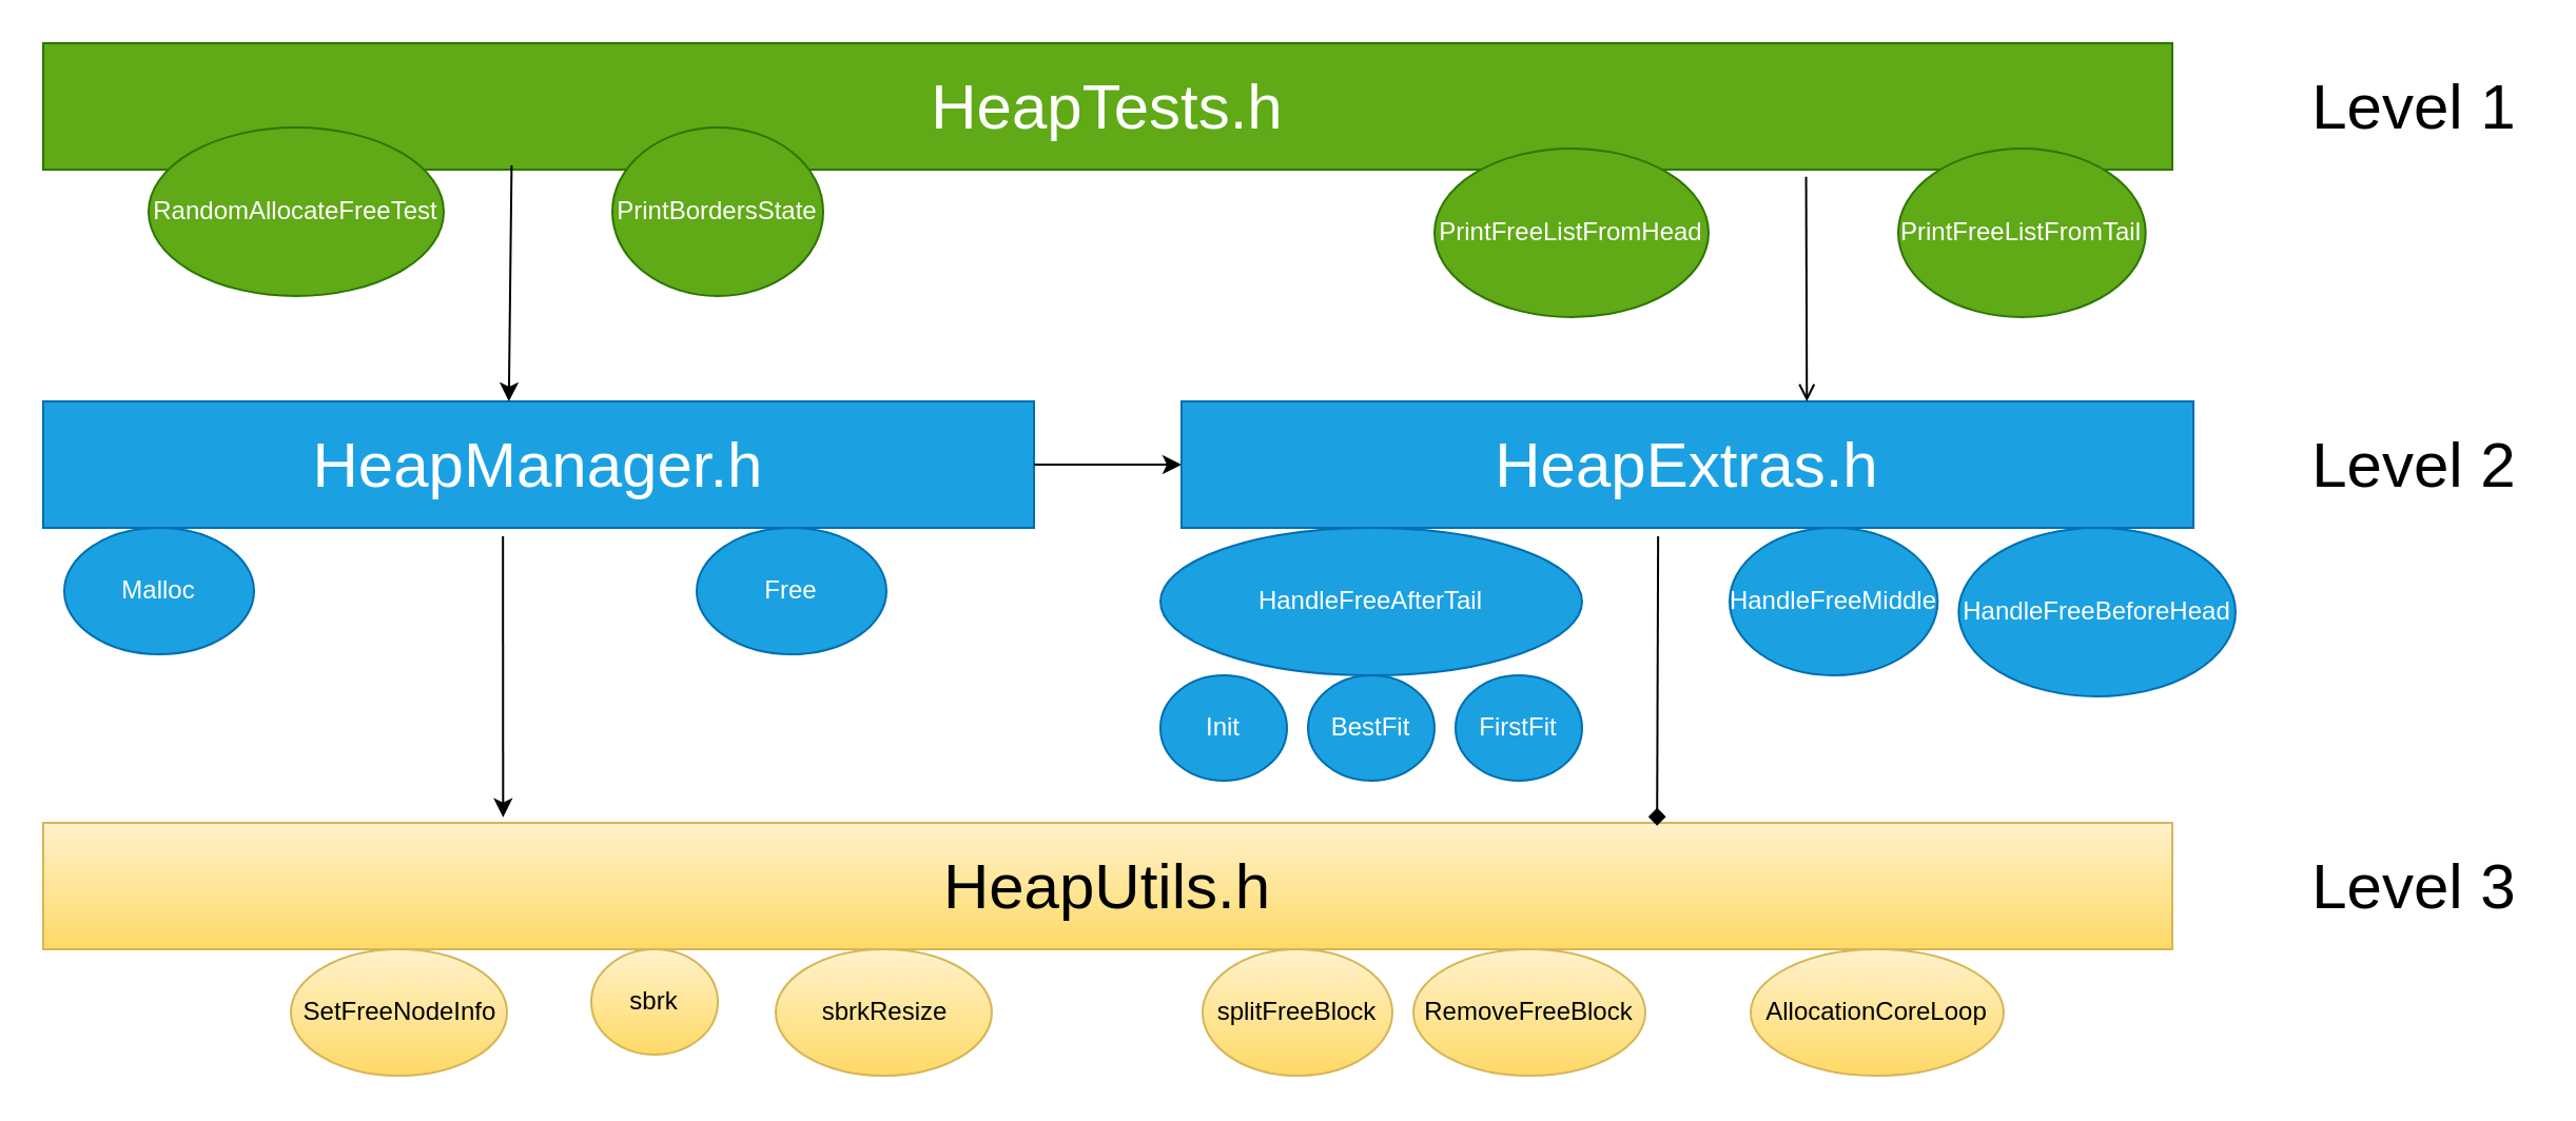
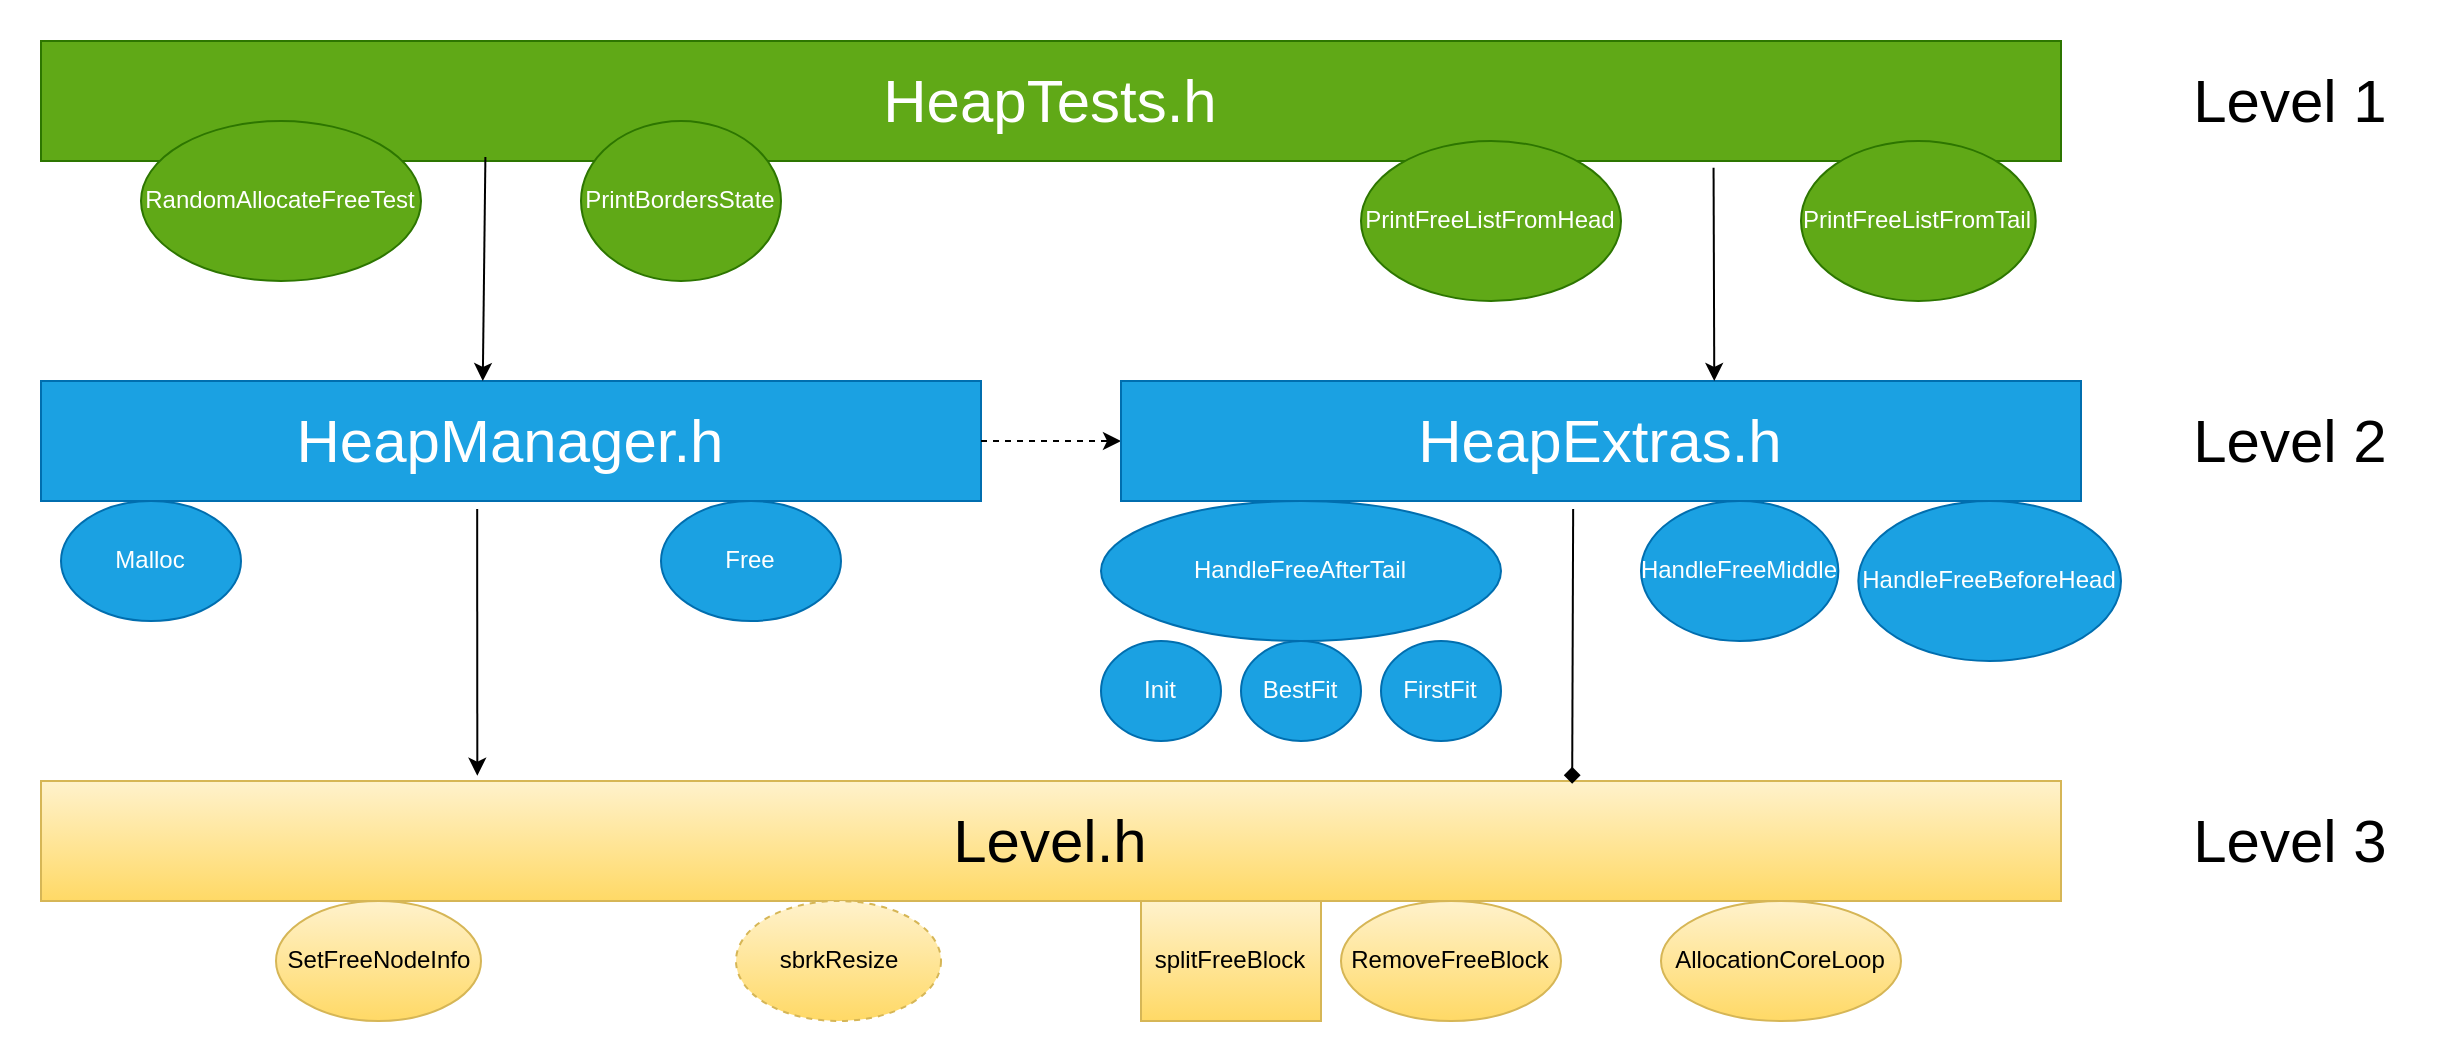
- <mxCell id="29" value="" style="endArrow=open;html=1;rounded=0;exitX=0.828;exitY=1.056;exitDx=0;exitDy=0;exitPerimeter=0;entryX=0.618;entryY=0;entryDx=0;entryDy=0;entryPerimeter=0;" edge="1" parent="1" source="3" target="18"><mxGeometry width="50" height="50" relative="1" as="geometry"><mxPoint x="560" y="200" as="sourcePoint" /><mxPoint x="610" y="150" as="targetPoint" /></mxGeometry></mxCell>
+ <mxCell id="29" value="" style="endArrow=classic;html=1;rounded=0;exitX=0.828;exitY=1.056;exitDx=0;exitDy=0;exitPerimeter=0;entryX=0.618;entryY=0;entryDx=0;entryDy=0;entryPerimeter=0;" edge="1" parent="1" source="3" target="18"><mxGeometry width="50" height="50" relative="1" as="geometry"><mxPoint x="560" y="200" as="sourcePoint" /><mxPoint x="610" y="150" as="targetPoint" /></mxGeometry></mxCell>
- <mxCell id="4" style="edgeStyle=orthogonalEdgeStyle;rounded=0;orthogonalLoop=1;jettySize=auto;html=1;entryX=0;entryY=0.5;entryDx=0;entryDy=0;" edge="1" parent="1" source="2" target="18"><mxGeometry relative="1" as="geometry"><mxPoint x="550" y="220" as="targetPoint" /></mxGeometry></mxCell>
+ <mxCell id="4" style="edgeStyle=orthogonalEdgeStyle;rounded=0;orthogonalLoop=1;jettySize=auto;html=1;entryX=0;entryY=0.5;entryDx=0;entryDy=0;dashed=1;" edge="1" parent="1" source="2" target="18"><mxGeometry relative="1" as="geometry"><mxPoint x="550" y="220" as="targetPoint" /></mxGeometry></mxCell>
- <mxCell id="17" value="&lt;font style=&quot;font-size: 30px;&quot;&gt;HeapUtils.h&lt;/font&gt;" style="rounded=0;whiteSpace=wrap;html=1;fillColor=#fff2cc;strokeColor=#d6b656;gradientColor=#ffd966;" vertex="1" parent="1"><mxGeometry x="20" y="390" width="1010" height="60" as="geometry" /></mxCell>
+ <mxCell id="17" value="&lt;font style=&quot;font-size: 30px;&quot;&gt;Level.h&lt;/font&gt;" style="rounded=0;whiteSpace=wrap;html=1;fillColor=#fff2cc;strokeColor=#d6b656;gradientColor=#ffd966;" vertex="1" parent="1"><mxGeometry x="20" y="390" width="1010" height="60" as="geometry" /></mxCell>
- <mxCell id="16" value="sbrk" style="ellipse;whiteSpace=wrap;html=1;fillColor=#fff2cc;strokeColor=#d6b656;gradientColor=#ffd966;" vertex="1" parent="1"><mxGeometry x="280" y="450" width="60" height="50" as="geometry" /></mxCell>
- <mxCell id="23" value="sbrkResize" style="ellipse;whiteSpace=wrap;html=1;fillColor=#fff2cc;strokeColor=#d6b656;gradientColor=#ffd966;" vertex="1" parent="1"><mxGeometry x="367.5" y="450" width="102.5" height="60" as="geometry" /></mxCell>
+ <mxCell id="23" value="sbrkResize" style="ellipse;whiteSpace=wrap;html=1;fillColor=#fff2cc;strokeColor=#d6b656;gradientColor=#ffd966;dashed=1;" vertex="1" parent="1"><mxGeometry x="367.5" y="450" width="102.5" height="60" as="geometry" /></mxCell>
- <mxCell id="14" value="splitFreeBlock" style="ellipse;whiteSpace=wrap;html=1;fillColor=#fff2cc;strokeColor=#d6b656;gradientColor=#ffd966;" vertex="1" parent="1"><mxGeometry x="570" y="450" width="90" height="60" as="geometry" /></mxCell>
+ <mxCell id="14" value="splitFreeBlock" style="whiteSpace=wrap;html=1;fillColor=#fff2cc;strokeColor=#d6b656;gradientColor=#ffd966;rounded=0;" vertex="1" parent="1"><mxGeometry x="570" y="450" width="90" height="60" as="geometry" /></mxCell>
